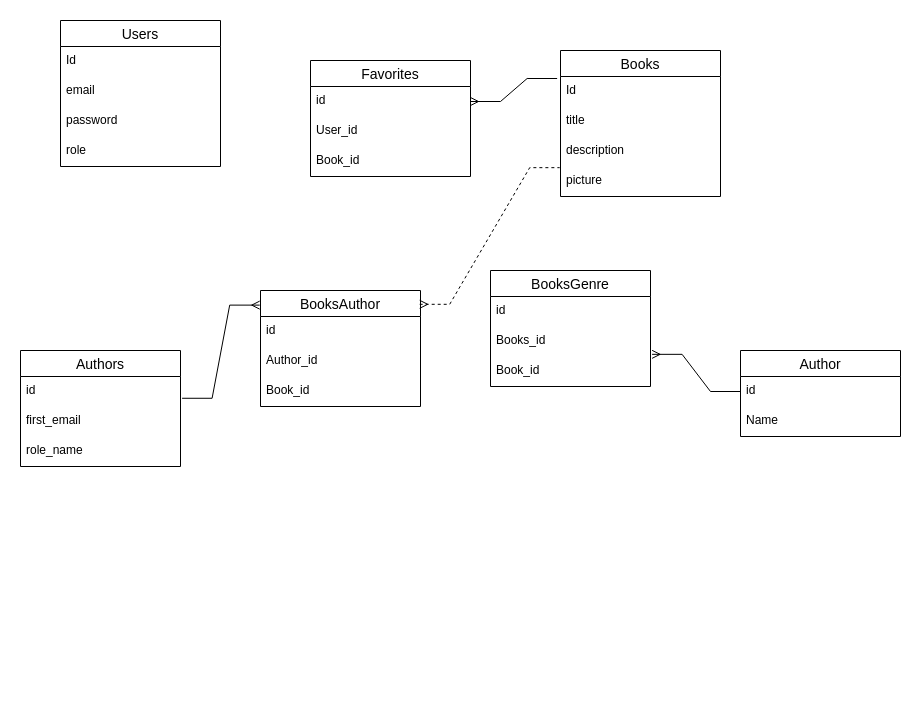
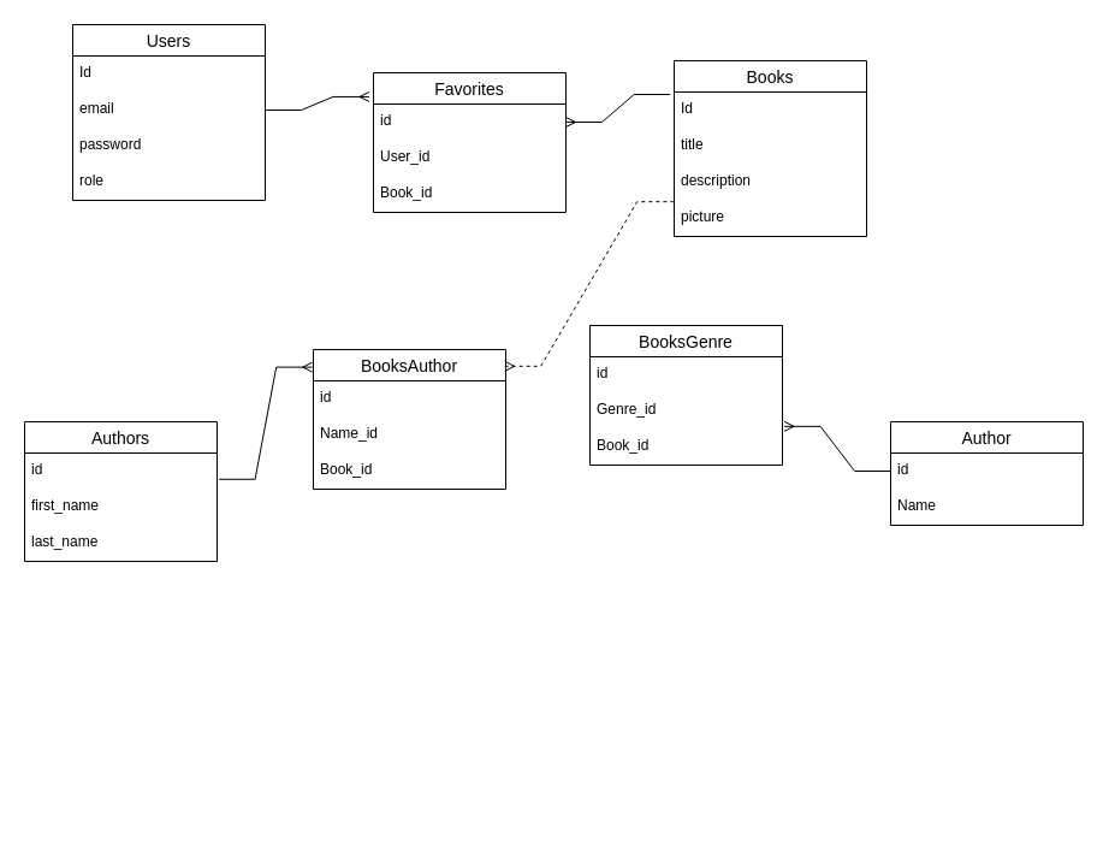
+ <mxCell id="31" value="" style="edgeStyle=entityRelationEdgeStyle;fontSize=12;html=1;endArrow=ERmany;rounded=0;exitX=1;exitY=0.5;exitDx=0;exitDy=0;entryX=-0.022;entryY=0.172;entryDx=0;entryDy=0;entryPerimeter=0;startArrow=none;startFill=0;endFill=0;" parent="1" source="4" target="16" edge="1"><mxGeometry width="100" height="100" relative="1" as="geometry"><mxPoint x="490" y="540" as="sourcePoint" /><mxPoint x="590" y="440" as="targetPoint" /><Array as="points"><mxPoint x="270" y="160" /></Array></mxGeometry></mxCell>
- <mxCell id="29" value="Books_id" style="text;strokeColor=none;fillColor=none;spacingLeft=4;spacingRight=4;overflow=hidden;rotatable=0;points=[[0,0.5],[1,0.5]];portConstraint=eastwest;fontSize=12;whiteSpace=wrap;html=1;" parent="27" vertex="1"><mxGeometry y="56" width="160" height="30" as="geometry" /></mxCell>
+ <mxCell id="29" value="Genre_id" style="text;strokeColor=none;fillColor=none;spacingLeft=4;spacingRight=4;overflow=hidden;rotatable=0;points=[[0,0.5],[1,0.5]];portConstraint=eastwest;fontSize=12;whiteSpace=wrap;html=1;" parent="27" vertex="1"><mxGeometry y="56" width="160" height="30" as="geometry" /></mxCell>
- <mxCell id="25" value="Author_id" style="text;strokeColor=none;fillColor=none;spacingLeft=4;spacingRight=4;overflow=hidden;rotatable=0;points=[[0,0.5],[1,0.5]];portConstraint=eastwest;fontSize=12;whiteSpace=wrap;html=1;" parent="23" vertex="1"><mxGeometry y="56" width="160" height="30" as="geometry" /></mxCell>
+ <mxCell id="25" value="Name_id" style="text;strokeColor=none;fillColor=none;spacingLeft=4;spacingRight=4;overflow=hidden;rotatable=0;points=[[0,0.5],[1,0.5]];portConstraint=eastwest;fontSize=12;whiteSpace=wrap;html=1;" parent="23" vertex="1"><mxGeometry y="56" width="160" height="30" as="geometry" /></mxCell>
- <mxCell id="14" value="first_email" style="text;strokeColor=none;fillColor=none;spacingLeft=4;spacingRight=4;overflow=hidden;rotatable=0;points=[[0,0.5],[1,0.5]];portConstraint=eastwest;fontSize=12;whiteSpace=wrap;html=1;" parent="12" vertex="1"><mxGeometry y="56" width="160" height="30" as="geometry" /></mxCell>
+ <mxCell id="14" value="first_name" style="text;strokeColor=none;fillColor=none;spacingLeft=4;spacingRight=4;overflow=hidden;rotatable=0;points=[[0,0.5],[1,0.5]];portConstraint=eastwest;fontSize=12;whiteSpace=wrap;html=1;" parent="12" vertex="1"><mxGeometry y="56" width="160" height="30" as="geometry" /></mxCell>
- <mxCell id="15" value="role_name" style="text;strokeColor=none;fillColor=none;spacingLeft=4;spacingRight=4;overflow=hidden;rotatable=0;points=[[0,0.5],[1,0.5]];portConstraint=eastwest;fontSize=12;whiteSpace=wrap;html=1;" parent="12" vertex="1"><mxGeometry y="86" width="160" height="30" as="geometry" /></mxCell>
+ <mxCell id="15" value="last_name" style="text;strokeColor=none;fillColor=none;spacingLeft=4;spacingRight=4;overflow=hidden;rotatable=0;points=[[0,0.5],[1,0.5]];portConstraint=eastwest;fontSize=12;whiteSpace=wrap;html=1;" parent="12" vertex="1"><mxGeometry y="86" width="160" height="30" as="geometry" /></mxCell>
